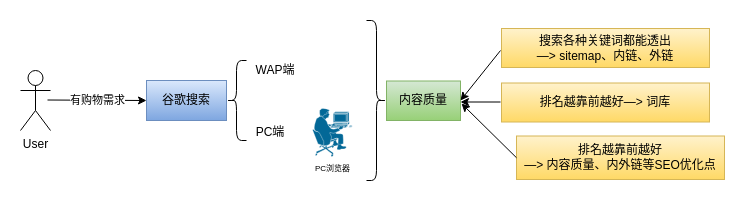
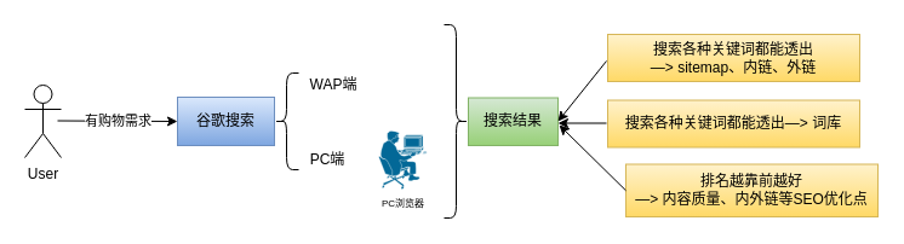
- <mxCell id="11" value="内容质量" style="rounded=0;whiteSpace=wrap;html=1;fillColor=#d5e8d4;strokeColor=#82b366;gradientColor=#97d077;" parent="1" vertex="1"><mxGeometry x="386" y="80.5" width="74" height="39.5" as="geometry" /></mxCell>
+ <mxCell id="11" value="搜索结果" style="rounded=0;whiteSpace=wrap;html=1;fillColor=#d5e8d4;strokeColor=#82b366;gradientColor=#97d077;" parent="1" vertex="1"><mxGeometry x="386" y="80.5" width="74" height="39.5" as="geometry" /></mxCell>
- <mxCell id="12" value="排名越靠前越好—&amp;gt; 词库" style="rounded=0;whiteSpace=wrap;html=1;fillColor=#fff2cc;strokeColor=#d6b656;gradientColor=#ffd966;" parent="1" vertex="1"><mxGeometry x="501" y="82.5" width="208" height="39" as="geometry" /></mxCell>
+ <mxCell id="12" value="搜索各种关键词都能透出—&amp;gt; 词库" style="rounded=0;whiteSpace=wrap;html=1;fillColor=#fff2cc;strokeColor=#d6b656;gradientColor=#ffd966;" parent="1" vertex="1"><mxGeometry x="501" y="82.5" width="208" height="39" as="geometry" /></mxCell>
